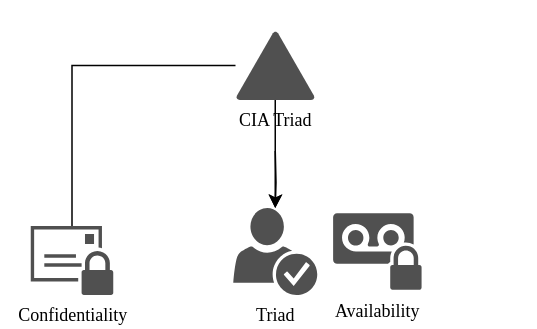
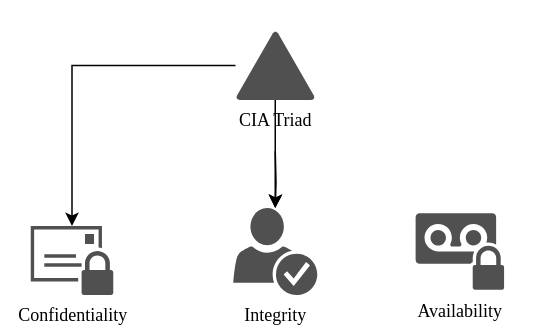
- <mxCell id="3" style="edgeStyle=orthogonalEdgeStyle;rounded=0;orthogonalLoop=1;jettySize=auto;html=1;endArrow=none;" edge="1" parent="1" source="5" target="6"><mxGeometry relative="1" as="geometry" /></mxCell>
+ <mxCell id="3" style="edgeStyle=orthogonalEdgeStyle;rounded=0;orthogonalLoop=1;jettySize=auto;html=1;" edge="1" parent="1" source="5" target="6"><mxGeometry relative="1" as="geometry" /></mxCell>
- <mxCell id="7" value="Availability" style="sketch=0;pointerEvents=1;shadow=0;dashed=0;html=1;strokeColor=none;fillColor=#505050;labelPosition=center;verticalLabelPosition=bottom;verticalAlign=top;outlineConnect=0;align=center;shape=mxgraph.office.security.protected_voice_mail;fontFamily=JetBrains Mono;" vertex="1" parent="1"><mxGeometry x="221.55" y="141.5" width="59" height="51" as="geometry" /></mxCell>
+ <mxCell id="7" value="Availability" style="sketch=0;pointerEvents=1;shadow=0;dashed=0;html=1;strokeColor=none;fillColor=#505050;labelPosition=center;verticalLabelPosition=bottom;verticalAlign=top;outlineConnect=0;align=center;shape=mxgraph.office.security.protected_voice_mail;fontFamily=JetBrains Mono;" vertex="1" parent="1"><mxGeometry x="276.55" y="141.5" width="59" height="51" as="geometry" /></mxCell>
- <mxCell id="8" value="Triad" style="sketch=0;pointerEvents=1;shadow=0;dashed=0;html=1;strokeColor=none;fillColor=#505050;labelPosition=center;verticalLabelPosition=bottom;verticalAlign=top;outlineConnect=0;align=center;shape=mxgraph.office.security.credentials;fontFamily=JetBrains Mono;" vertex="1" parent="1"><mxGeometry x="155" y="138" width="56" height="58" as="geometry" /></mxCell>
+ <mxCell id="8" value="Integrity" style="sketch=0;pointerEvents=1;shadow=0;dashed=0;html=1;strokeColor=none;fillColor=#505050;labelPosition=center;verticalLabelPosition=bottom;verticalAlign=top;outlineConnect=0;align=center;shape=mxgraph.office.security.credentials;fontFamily=JetBrains Mono;" vertex="1" parent="1"><mxGeometry x="155" y="138" width="56" height="58" as="geometry" /></mxCell>
